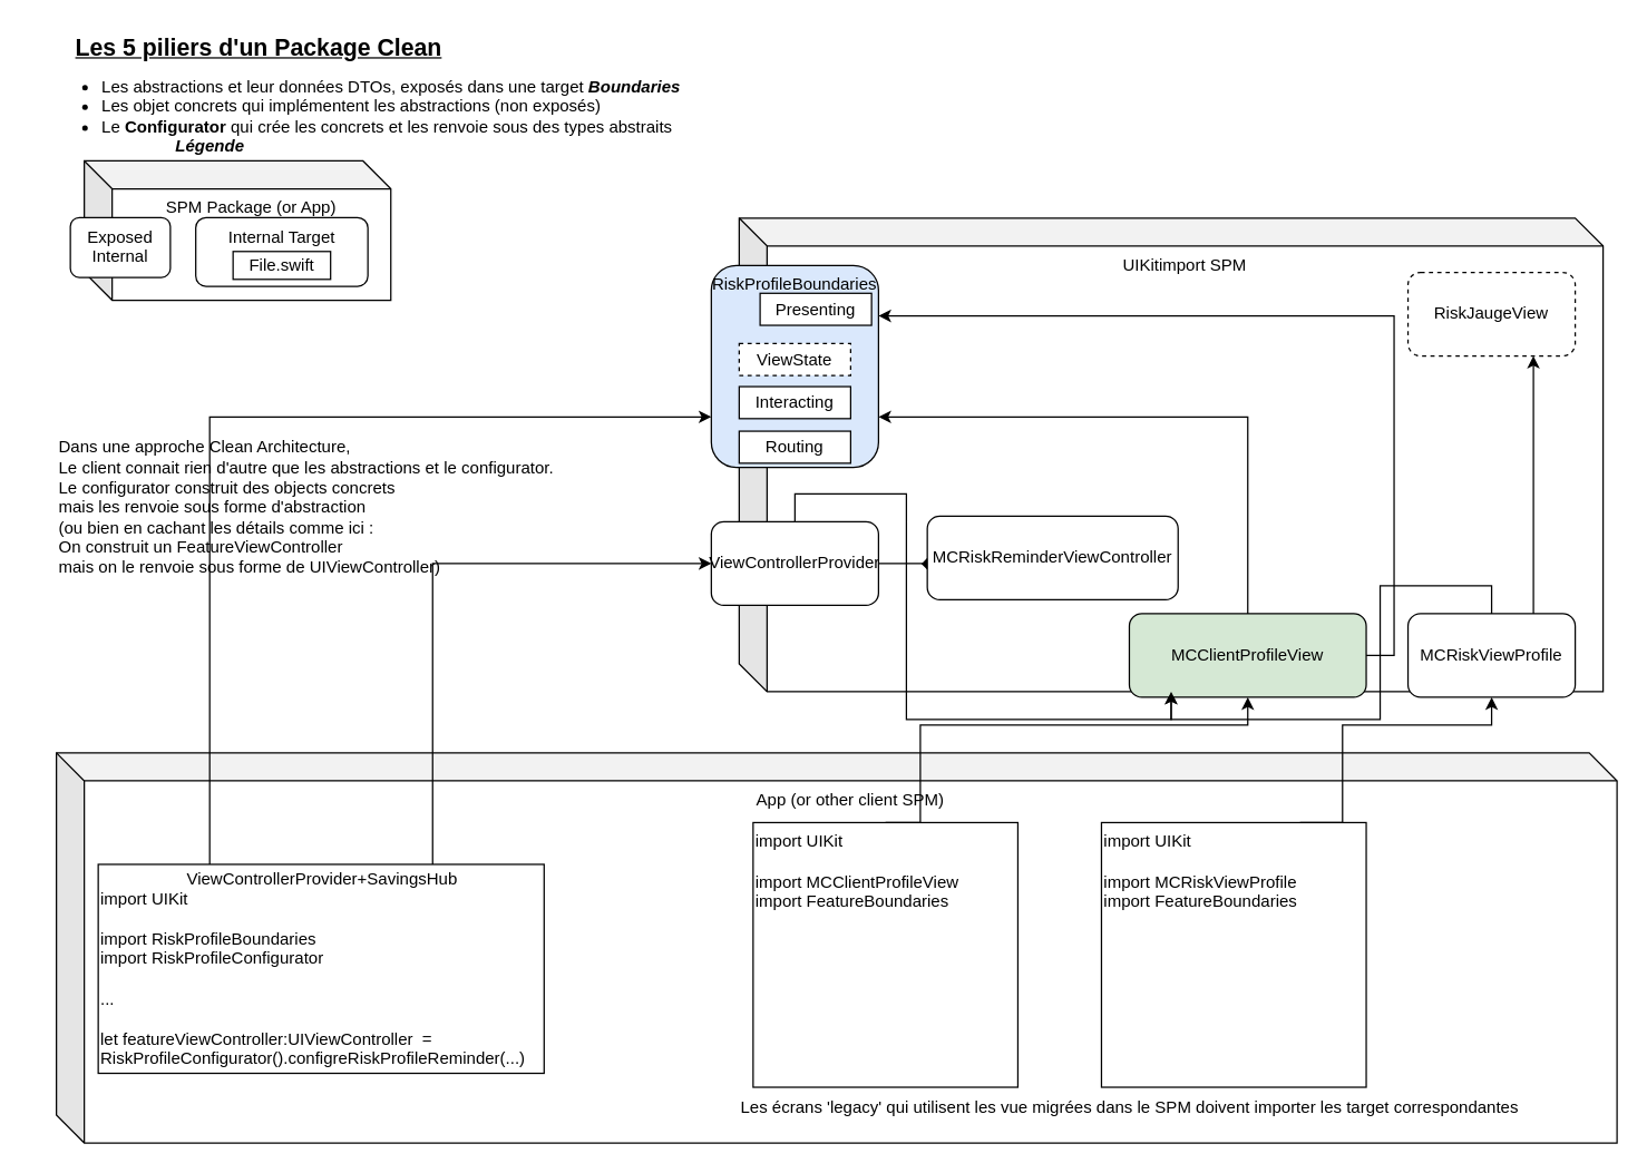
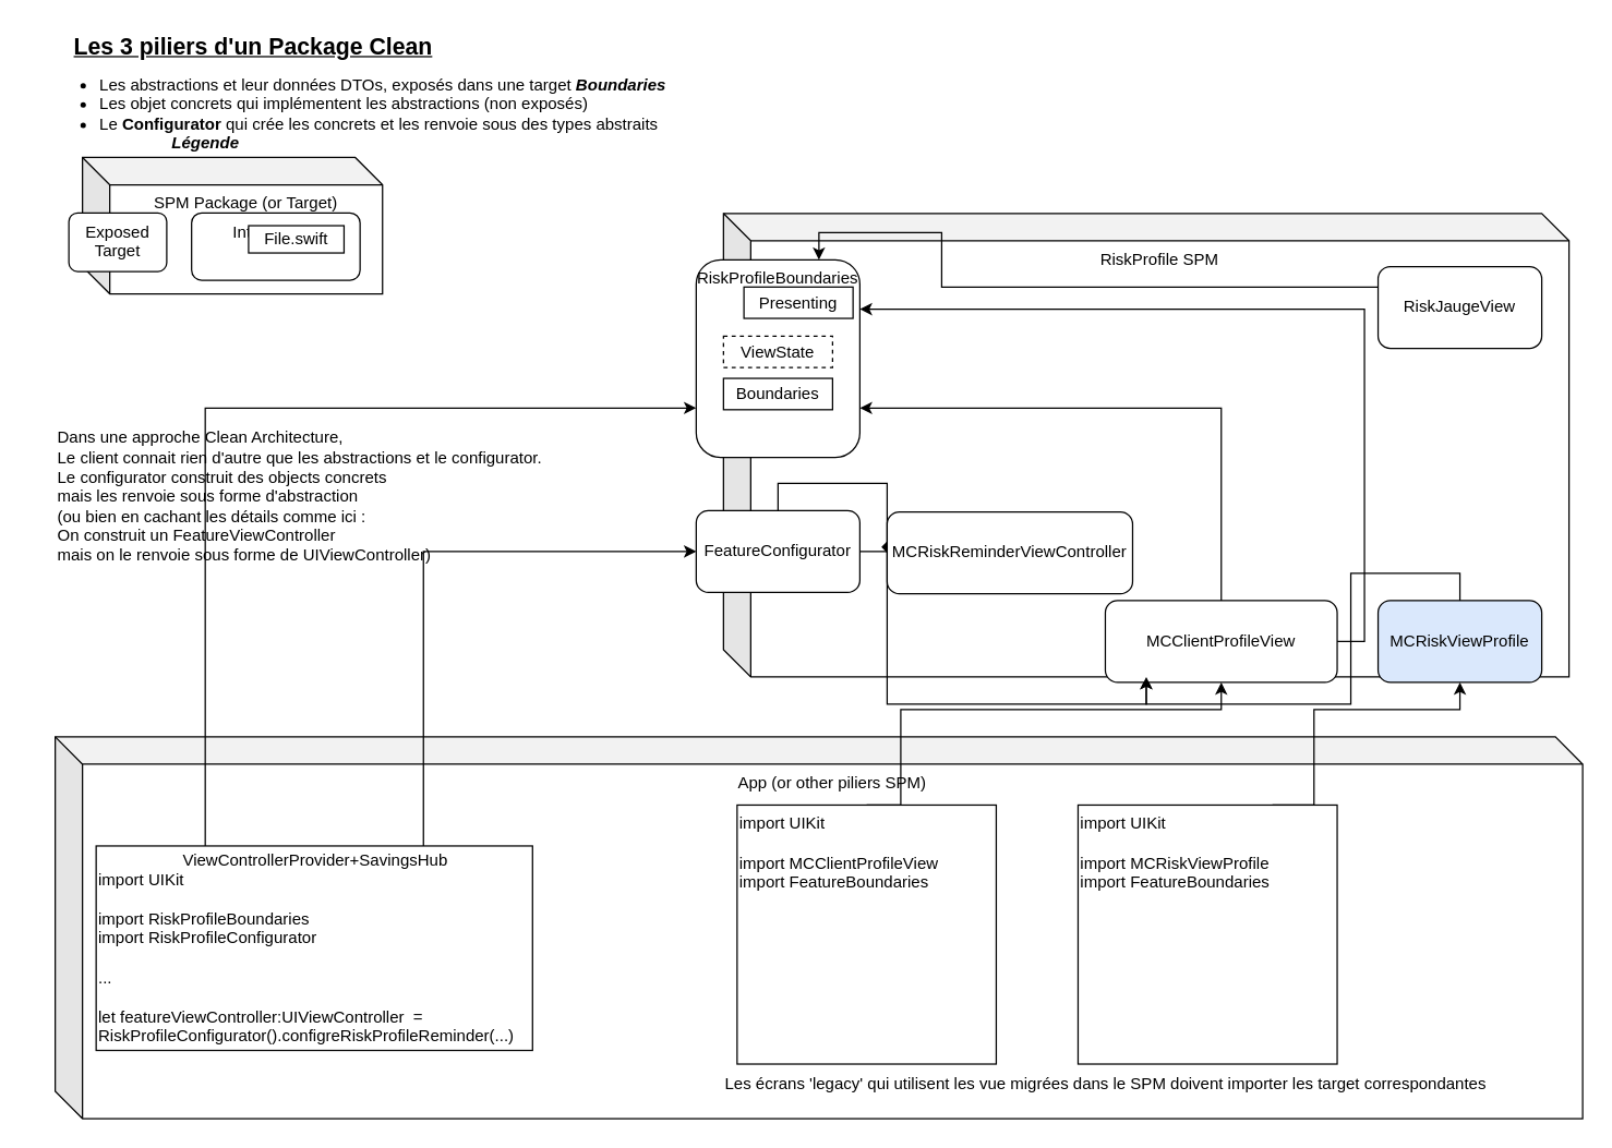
- <mxCell id="21" value="&lt;b&gt;&lt;font style=&quot;font-size: 17px;&quot;&gt;&lt;u&gt;Les 5 piliers d'un Package Clean&lt;/u&gt;&lt;/font&gt;&lt;/b&gt;" style="text;html=1;align=center;verticalAlign=middle;resizable=0;points=[];autosize=1;strokeColor=none;fillColor=none;" parent="1" vertex="1"><mxGeometry x="40" width="290" height="30" as="geometry" y="20" /></mxCell>
+ <mxCell id="21" value="&lt;b&gt;&lt;font style=&quot;font-size: 17px;&quot;&gt;&lt;u&gt;Les 3 piliers d'un Package Clean&lt;/u&gt;&lt;/font&gt;&lt;/b&gt;" style="text;html=1;align=center;verticalAlign=middle;resizable=0;points=[];autosize=1;strokeColor=none;fillColor=none;" parent="1" vertex="1"><mxGeometry x="40" width="290" height="30" as="geometry" y="20" /></mxCell>
- <mxCell id="32" value="SPM Package (or App)" style="shape=cube;whiteSpace=wrap;html=1;boundedLbl=1;backgroundOutline=1;darkOpacity=0.05;darkOpacity2=0.1;verticalAlign=top;" parent="30" vertex="1"><mxGeometry x="10" y="25" width="220" height="100" as="geometry" /></mxCell>
+ <mxCell id="32" value="SPM Package (or Target)" style="shape=cube;whiteSpace=wrap;html=1;boundedLbl=1;backgroundOutline=1;darkOpacity=0.05;darkOpacity2=0.1;verticalAlign=top;" parent="30" vertex="1"><mxGeometry x="10" y="25" width="220" height="100" as="geometry" /></mxCell>
- <mxCell id="33" value="Internal Target" style="rounded=1;whiteSpace=wrap;html=1;verticalAlign=top;" parent="30" vertex="1"><mxGeometry x="90" y="65.63" width="123.53" height="49.38" as="geometry" /></mxCell>
+ <mxCell id="33" value="Internal File" style="rounded=1;whiteSpace=wrap;html=1;verticalAlign=top;" parent="30" vertex="1"><mxGeometry x="90" y="65.63" width="123.53" height="49.38" as="geometry" /></mxCell>
- <mxCell id="34" value="Exposed &lt;br&gt;Internal" style="rounded=1;whiteSpace=wrap;html=1;verticalAlign=top;" parent="30" vertex="1"><mxGeometry y="65.625" width="71.77" height="42.946" as="geometry" /></mxCell>
+ <mxCell id="34" value="Exposed &lt;br&gt;Target" style="rounded=1;whiteSpace=wrap;html=1;verticalAlign=top;" parent="30" vertex="1"><mxGeometry y="65.625" width="71.77" height="42.946" as="geometry" /></mxCell>
- <mxCell id="35" value="File.swift" style="rounded=0;whiteSpace=wrap;html=1;" vertex="1" parent="30"><mxGeometry x="116.77" y="90" width="70" height="20.01" as="geometry" /></mxCell>
+ <mxCell id="35" value="File.swift" style="rounded=0;whiteSpace=wrap;html=1;" vertex="1" parent="30"><mxGeometry x="131.77" y="75" width="70" height="20.01" as="geometry" /></mxCell>
- <mxCell id="2" value="UIKitimport SPM" style="shape=cube;whiteSpace=wrap;html=1;boundedLbl=1;backgroundOutline=1;darkOpacity=0.05;darkOpacity2=0.1;verticalAlign=top;" parent="1" vertex="1"><mxGeometry x="530" y="156" width="620" height="340" as="geometry" /></mxCell>
+ <mxCell id="2" value="RiskProfile SPM" style="shape=cube;whiteSpace=wrap;html=1;boundedLbl=1;backgroundOutline=1;darkOpacity=0.05;darkOpacity2=0.1;verticalAlign=top;" parent="1" vertex="1"><mxGeometry x="530" y="156" width="620" height="340" as="geometry" /></mxCell>
+ <mxCell id="23" style="edgeStyle=orthogonalEdgeStyle;rounded=0;orthogonalLoop=1;jettySize=auto;html=1;exitX=0;exitY=0.25;exitDx=0;exitDy=0;entryX=0.75;entryY=0;entryDx=0;entryDy=0;" edge="1" parent="1" source="24" target="3"><mxGeometry relative="1" as="geometry"><Array as="points"><mxPoint x="690" y="210" /><mxPoint x="690" y="170" /><mxPoint x="600" y="170" /></Array></mxGeometry></mxCell>
- <mxCell id="3" value="RiskProfileBoundaries" style="rounded=1;whiteSpace=wrap;html=1;verticalAlign=top;fillColor=#dae8fc;" parent="1" vertex="1"><mxGeometry x="510" y="190" width="120" height="145" as="geometry" /></mxCell>
+ <mxCell id="3" value="RiskProfileBoundaries" style="rounded=1;whiteSpace=wrap;html=1;verticalAlign=top;" parent="1" vertex="1"><mxGeometry x="510" y="190" width="120" height="145" as="geometry" /></mxCell>
- <mxCell id="24" value="RiskJaugeView" style="rounded=1;whiteSpace=wrap;html=1;dashed=1;" vertex="1" parent="1"><mxGeometry x="1010" y="195" width="120" height="60" as="geometry" /></mxCell>
+ <mxCell id="24" value="RiskJaugeView" style="rounded=1;whiteSpace=wrap;html=1;" vertex="1" parent="1"><mxGeometry x="1010" y="195" width="120" height="60" as="geometry" /></mxCell>
- <mxCell id="16" value="Interacting" style="rounded=0;whiteSpace=wrap;html=1;" parent="1" vertex="1"><mxGeometry x="530" y="277" width="80" height="23" as="geometry" /></mxCell>
+ <mxCell id="16" value="Boundaries" style="rounded=0;whiteSpace=wrap;html=1;" parent="1" vertex="1"><mxGeometry x="530" y="277" width="80" height="23" as="geometry" /></mxCell>
- <mxCell id="29" value="Routing" style="rounded=0;whiteSpace=wrap;html=1;" vertex="1" parent="1"><mxGeometry x="530" y="309" width="80" height="23" as="geometry" /></mxCell>
- <mxCell id="4" style="edgeStyle=orthogonalEdgeStyle;rounded=0;orthogonalLoop=1;jettySize=auto;html=1;exitX=0.75;exitY=0;exitDx=0;exitDy=0;entryX=0.75;entryY=1;entryDx=0;entryDy=0;" edge="1" parent="1" source="6" target="24"><mxGeometry relative="1" as="geometry" /></mxCell>
- <mxCell id="13" value="MCRiskReminderViewController" style="rounded=1;whiteSpace=wrap;html=1;" parent="1" vertex="1"><mxGeometry x="665" y="370" width="180" height="60" as="geometry" /></mxCell>
+ <mxCell id="13" value="MCRiskReminderViewController" style="rounded=1;whiteSpace=wrap;html=1;" parent="1" vertex="1"><mxGeometry x="650" y="375" width="180" height="60" as="geometry" /></mxCell>
- <mxCell id="12" value="ViewControllerProvider" style="rounded=1;whiteSpace=wrap;html=1;" parent="1" vertex="1"><mxGeometry x="510" y="374" width="120" height="60" as="geometry" /></mxCell>
+ <mxCell id="12" value="FeatureConfigurator" style="rounded=1;whiteSpace=wrap;html=1;" parent="1" vertex="1"><mxGeometry x="510" y="374" width="120" height="60" as="geometry" /></mxCell>
- <mxCell id="9" value="MCClientProfileView" style="rounded=1;whiteSpace=wrap;html=1;fillColor=#d5e8d4;" parent="1" vertex="1"><mxGeometry x="810" y="440" width="170" height="60" as="geometry" /></mxCell>
+ <mxCell id="9" value="MCClientProfileView" style="rounded=1;whiteSpace=wrap;html=1;" parent="1" vertex="1"><mxGeometry x="810" y="440" width="170" height="60" as="geometry" /></mxCell>
- <mxCell id="6" value="MCRiskViewProfile" style="rounded=1;whiteSpace=wrap;html=1;" parent="1" vertex="1"><mxGeometry x="1010" y="440" width="120" height="60" as="geometry" /></mxCell>
+ <mxCell id="6" value="MCRiskViewProfile" style="rounded=1;whiteSpace=wrap;html=1;fillColor=#dae8fc;" parent="1" vertex="1"><mxGeometry x="1010" y="440" width="120" height="60" as="geometry" /></mxCell>
- <mxCell id="14" value="App (or other client SPM)" style="shape=cube;whiteSpace=wrap;html=1;boundedLbl=1;backgroundOutline=1;darkOpacity=0.05;darkOpacity2=0.1;verticalAlign=top;" parent="1" vertex="1"><mxGeometry x="40" y="540" width="1120" height="280" as="geometry" /></mxCell>
+ <mxCell id="14" value="App (or other piliers SPM)" style="shape=cube;whiteSpace=wrap;html=1;boundedLbl=1;backgroundOutline=1;darkOpacity=0.05;darkOpacity2=0.1;verticalAlign=top;" parent="1" vertex="1"><mxGeometry x="40" y="540" width="1120" height="280" as="geometry" /></mxCell>
